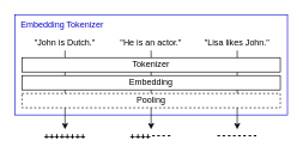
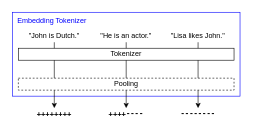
- <mxCell id="12" value="Embedding" style="rounded=0;whiteSpace=wrap;html=1;" vertex="1" parent="1"><mxGeometry x="30" y="105" width="360" height="20" as="geometry" /></mxCell>
